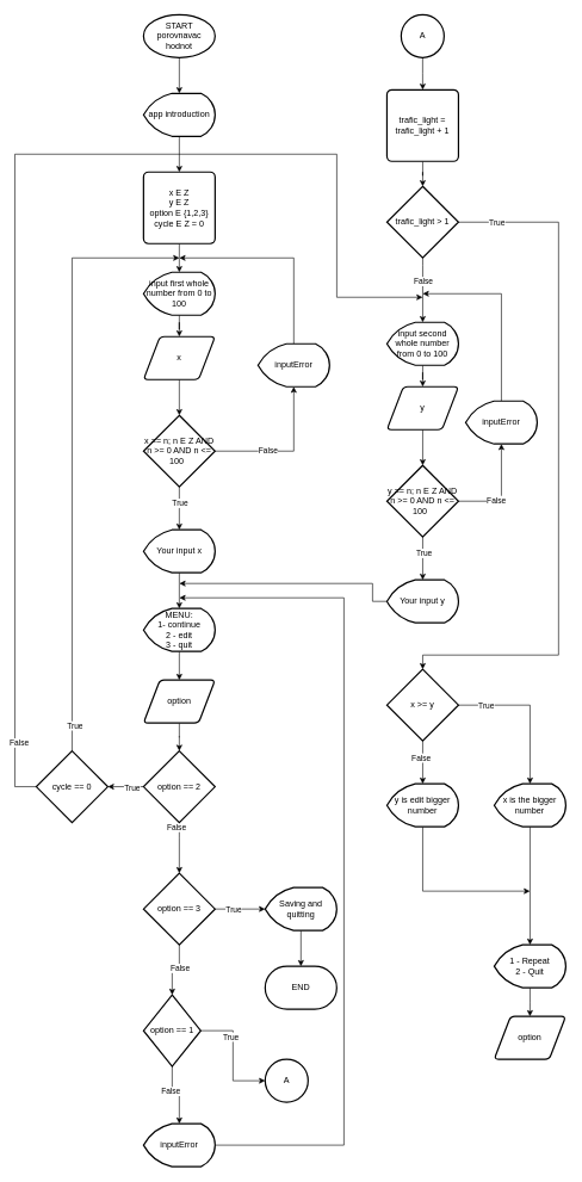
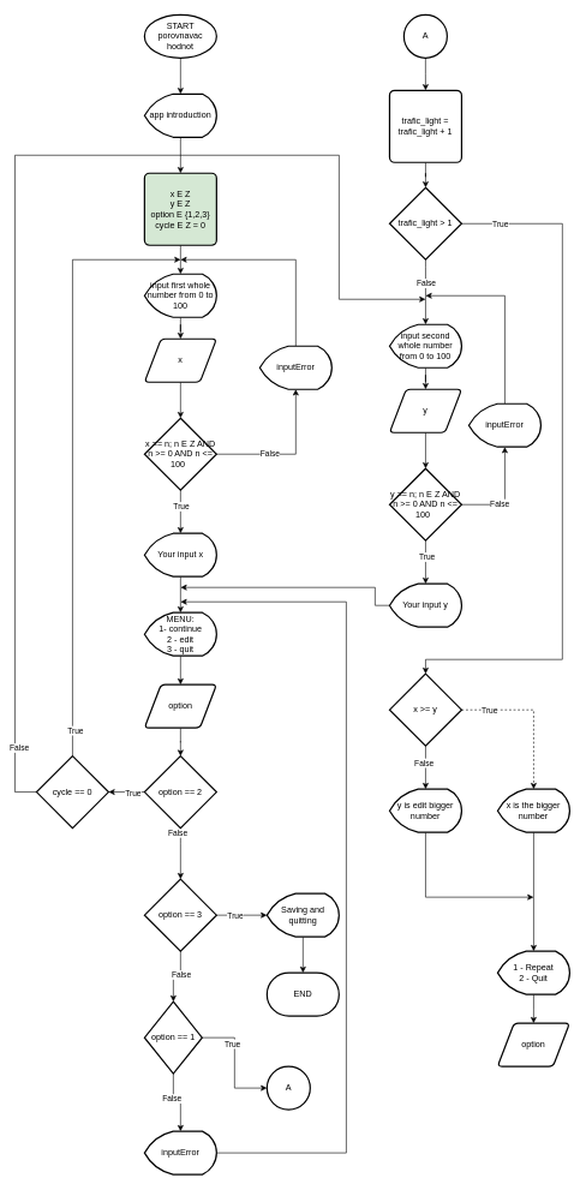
- <mxCell id="7" value="x E Z&lt;br&gt;y E Z&lt;br&gt;option E {1,2,3}&lt;br&gt;cycle E Z = 0" style="rounded=1;whiteSpace=wrap;html=1;absoluteArcSize=1;arcSize=14;strokeWidth=2;" parent="1" vertex="1"><mxGeometry x="199.89" y="240" width="100" height="100" as="geometry" /></mxCell>
+ <mxCell id="7" value="x E Z&lt;br&gt;y E Z&lt;br&gt;option E {1,2,3}&lt;br&gt;cycle E Z = 0" style="rounded=1;whiteSpace=wrap;html=1;absoluteArcSize=1;arcSize=14;strokeWidth=2;fillColor=#d5e8d4;" parent="1" vertex="1"><mxGeometry x="199.89" y="240" width="100" height="100" as="geometry" /></mxCell>
- <mxCell id="75" style="edgeStyle=orthogonalEdgeStyle;rounded=0;orthogonalLoop=1;jettySize=auto;html=1;entryX=0.5;entryY=0;entryDx=0;entryDy=0;entryPerimeter=0;" parent="1" source="77" target="81" edge="1"><mxGeometry relative="1" as="geometry" /></mxCell>
+ <mxCell id="75" style="edgeStyle=orthogonalEdgeStyle;rounded=0;orthogonalLoop=1;jettySize=auto;html=1;entryX=0.5;entryY=0;entryDx=0;entryDy=0;entryPerimeter=0;dashed=1;" parent="1" source="77" target="81" edge="1"><mxGeometry relative="1" as="geometry" /></mxCell>
